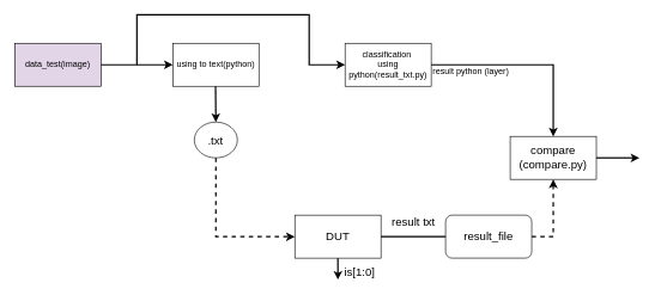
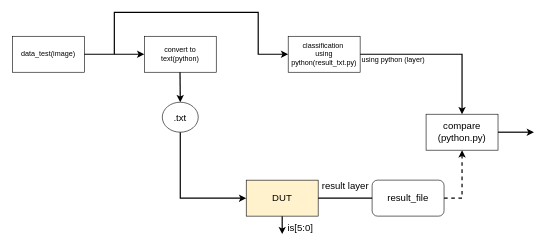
- <mxCell id="2" value="data_test(image)" style="rounded=0;whiteSpace=wrap;html=1;fillColor=#e1d5e7;" vertex="1" parent="1"><mxGeometry x="20" y="60" width="120" height="60" as="geometry" /></mxCell>
+ <mxCell id="2" value="data_test(image)" style="rounded=0;whiteSpace=wrap;html=1;" vertex="1" parent="1"><mxGeometry x="20" y="60" width="120" height="60" as="geometry" /></mxCell>
- <mxCell id="3" value="using to text(python)" style="rounded=0;whiteSpace=wrap;html=1;" vertex="1" parent="1"><mxGeometry x="240" y="60" width="120" height="60" as="geometry" /></mxCell>
+ <mxCell id="3" value="convert to text(python)" style="rounded=0;whiteSpace=wrap;html=1;" vertex="1" parent="1"><mxGeometry x="240" y="60" width="120" height="60" as="geometry" /></mxCell>
- <mxCell id="8" value="result python (layer)" style="text;html=1;align=center;verticalAlign=middle;resizable=0;points=[];autosize=1;strokeColor=none;fillColor=none;" vertex="1" parent="1"><mxGeometry x="600" y="90" width="110" height="20" as="geometry" /></mxCell>
+ <mxCell id="8" value="using python (layer)" style="text;html=1;align=center;verticalAlign=middle;resizable=0;points=[];autosize=1;strokeColor=none;fillColor=none;" vertex="1" parent="1"><mxGeometry x="600" y="90" width="110" height="20" as="geometry" /></mxCell>
- <mxCell id="15" value="compare (compare.py)" style="rounded=0;whiteSpace=wrap;html=1;fontSize=16;strokeWidth=1;" vertex="1" parent="1"><mxGeometry x="710" y="190" width="120" height="60" as="geometry" /></mxCell>
+ <mxCell id="15" value="compare (python.py)" style="rounded=0;whiteSpace=wrap;html=1;fontSize=16;strokeWidth=1;" vertex="1" parent="1"><mxGeometry x="710" y="190" width="120" height="60" as="geometry" /></mxCell>
- <mxCell id="14" value="result txt" style="text;html=1;align=center;verticalAlign=middle;resizable=0;points=[];autosize=1;strokeColor=none;fillColor=none;fontSize=16;" vertex="1" parent="1"><mxGeometry x="530" y="300" width="90" height="20" as="geometry" /></mxCell>
+ <mxCell id="14" value="result layer" style="text;html=1;align=center;verticalAlign=middle;resizable=0;points=[];autosize=1;strokeColor=none;fillColor=none;fontSize=16;" vertex="1" parent="1"><mxGeometry x="530" y="300" width="90" height="20" as="geometry" /></mxCell>
- <mxCell id="12" value="" style="endArrow=classic;html=1;rounded=0;fontSize=16;strokeWidth=2;entryX=0;entryY=0.5;entryDx=0;entryDy=0;exitX=0.5;exitY=1;exitDx=0;exitDy=0;dashed=1;" edge="1" parent="1" source="10" target="11"><mxGeometry width="50" height="50" relative="1" as="geometry"><mxPoint x="190" y="210" as="sourcePoint" /><mxPoint x="240" y="160" as="targetPoint" /><Array as="points"><mxPoint x="300" y="330" /></Array></mxGeometry></mxCell>
+ <mxCell id="12" value="" style="endArrow=classic;html=1;rounded=0;fontSize=16;strokeWidth=2;entryX=0;entryY=0.5;entryDx=0;entryDy=0;exitX=0.5;exitY=1;exitDx=0;exitDy=0;" edge="1" parent="1" source="10" target="11"><mxGeometry width="50" height="50" relative="1" as="geometry"><mxPoint x="190" y="210" as="sourcePoint" /><mxPoint x="240" y="160" as="targetPoint" /><Array as="points"><mxPoint x="300" y="330" /></Array></mxGeometry></mxCell>
- <mxCell id="11" value="DUT" style="rounded=0;whiteSpace=wrap;html=1;fontSize=16;strokeWidth=1;" vertex="1" parent="1"><mxGeometry x="410" y="300" width="120" height="60" as="geometry" /></mxCell>
+ <mxCell id="11" value="DUT" style="rounded=0;whiteSpace=wrap;html=1;fontSize=16;strokeWidth=1;fillColor=#fff2cc;" vertex="1" parent="1"><mxGeometry x="410" y="300" width="120" height="60" as="geometry" /></mxCell>
- <mxCell id="20" value="is[1:0]" style="text;html=1;align=center;verticalAlign=middle;resizable=0;points=[];autosize=1;strokeColor=none;fillColor=none;fontSize=16;" vertex="1" parent="1"><mxGeometry x="470" y="370" width="60" height="20" as="geometry" /></mxCell>
+ <mxCell id="20" value="is[5:0]" style="text;html=1;align=center;verticalAlign=middle;resizable=0;points=[];autosize=1;strokeColor=none;fillColor=none;fontSize=16;" vertex="1" parent="1"><mxGeometry x="470" y="370" width="60" height="20" as="geometry" /></mxCell>
